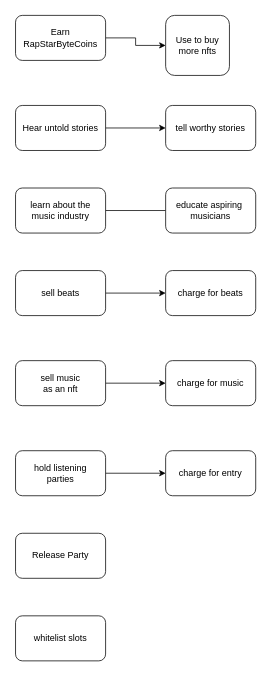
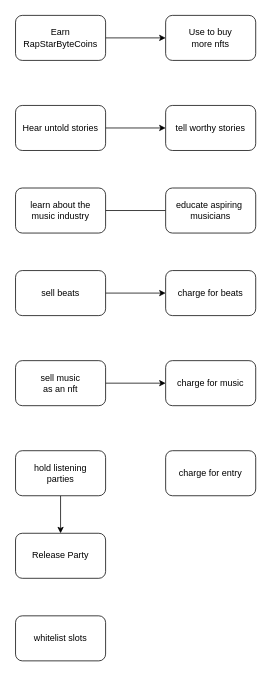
- <mxCell id="21" value="Use to buy &lt;br&gt;more nfts" style="rounded=1;whiteSpace=wrap;html=1;" vertex="1" parent="1"><mxGeometry x="220" y="20" width="85" height="80" as="geometry" /></mxCell>
+ <mxCell id="21" value="Use to buy &lt;br&gt;more nfts" style="rounded=1;whiteSpace=wrap;html=1;" vertex="1" parent="1"><mxGeometry x="220" y="20" width="120" height="60" as="geometry" /></mxCell>
- <mxCell id="12" value="" style="edgeStyle=orthogonalEdgeStyle;rounded=0;orthogonalLoop=1;jettySize=auto;html=1;" edge="1" parent="1" source="13" target="14"><mxGeometry relative="1" as="geometry" /></mxCell>
+ <mxCell id="12" value="" style="edgeStyle=orthogonalEdgeStyle;rounded=0;orthogonalLoop=1;jettySize=auto;html=1;" edge="1" parent="1" source="13" target="17"><mxGeometry relative="1" as="geometry" /></mxCell>
